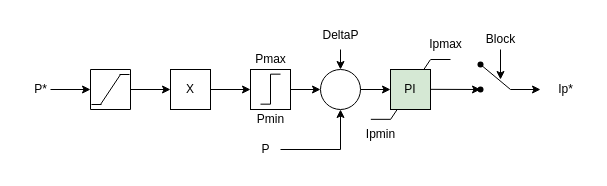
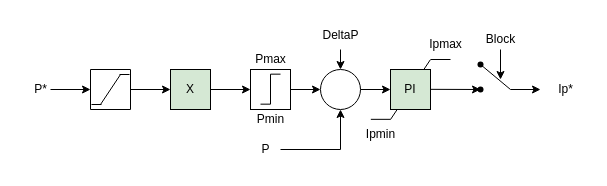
- <mxCell id="8" value="X" style="whiteSpace=wrap;html=1;aspect=fixed;" vertex="1" parent="1"><mxGeometry x="170" y="69" width="40" height="40" as="geometry" /></mxCell>
+ <mxCell id="8" value="X" style="whiteSpace=wrap;html=1;aspect=fixed;fillColor=#d5e8d4;" vertex="1" parent="1"><mxGeometry x="170" y="69" width="40" height="40" as="geometry" /></mxCell>
